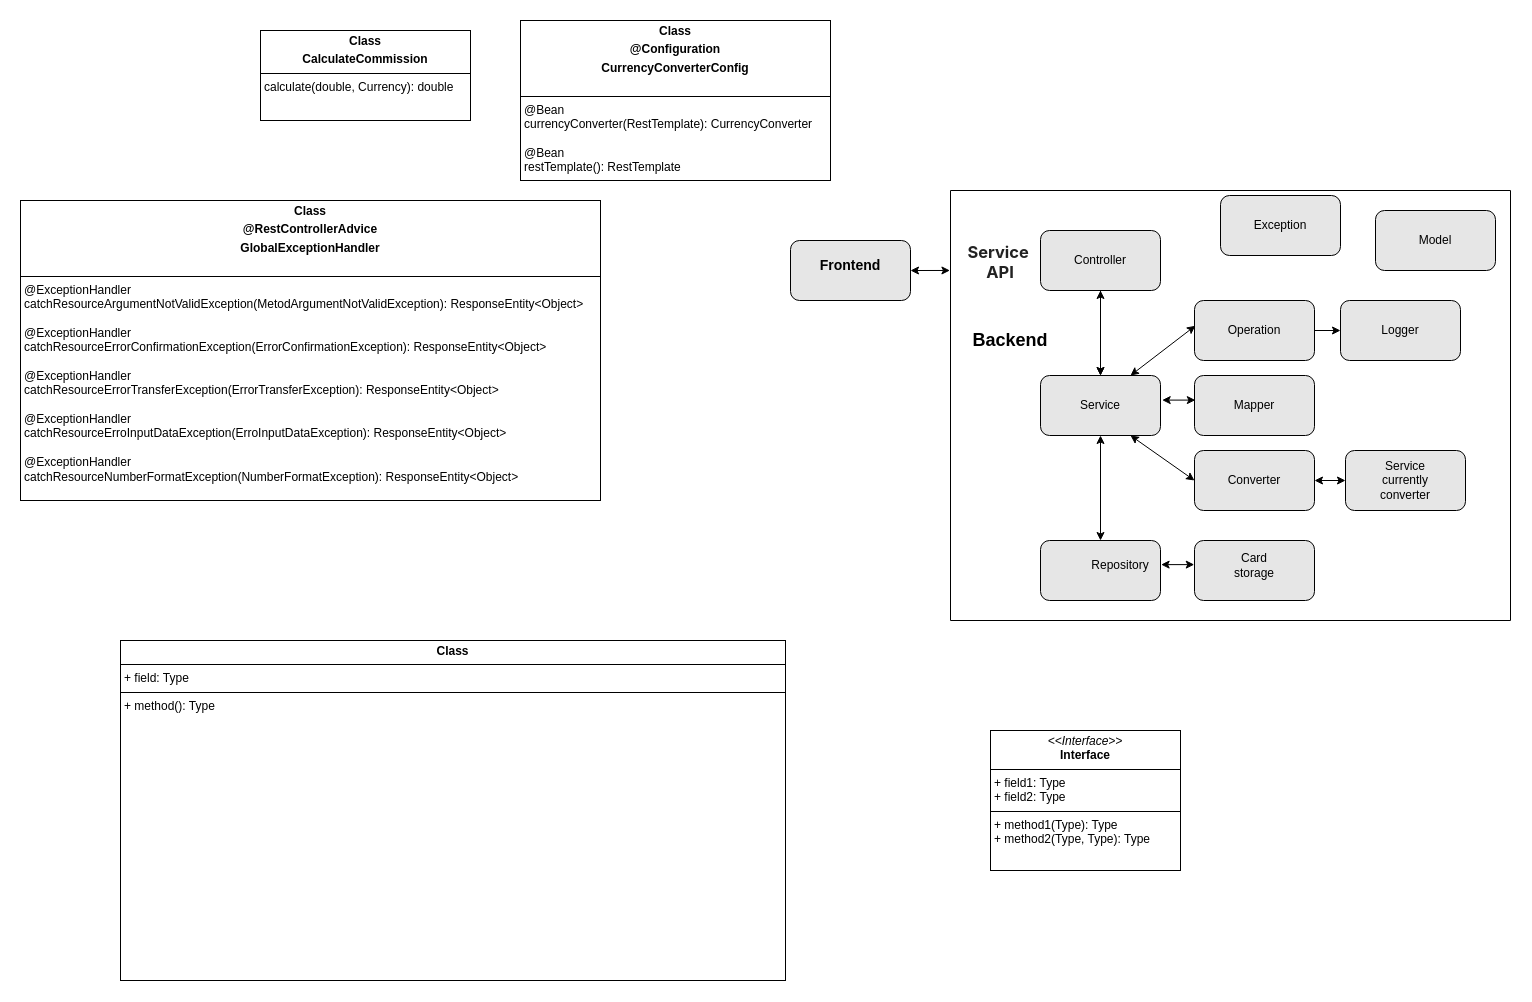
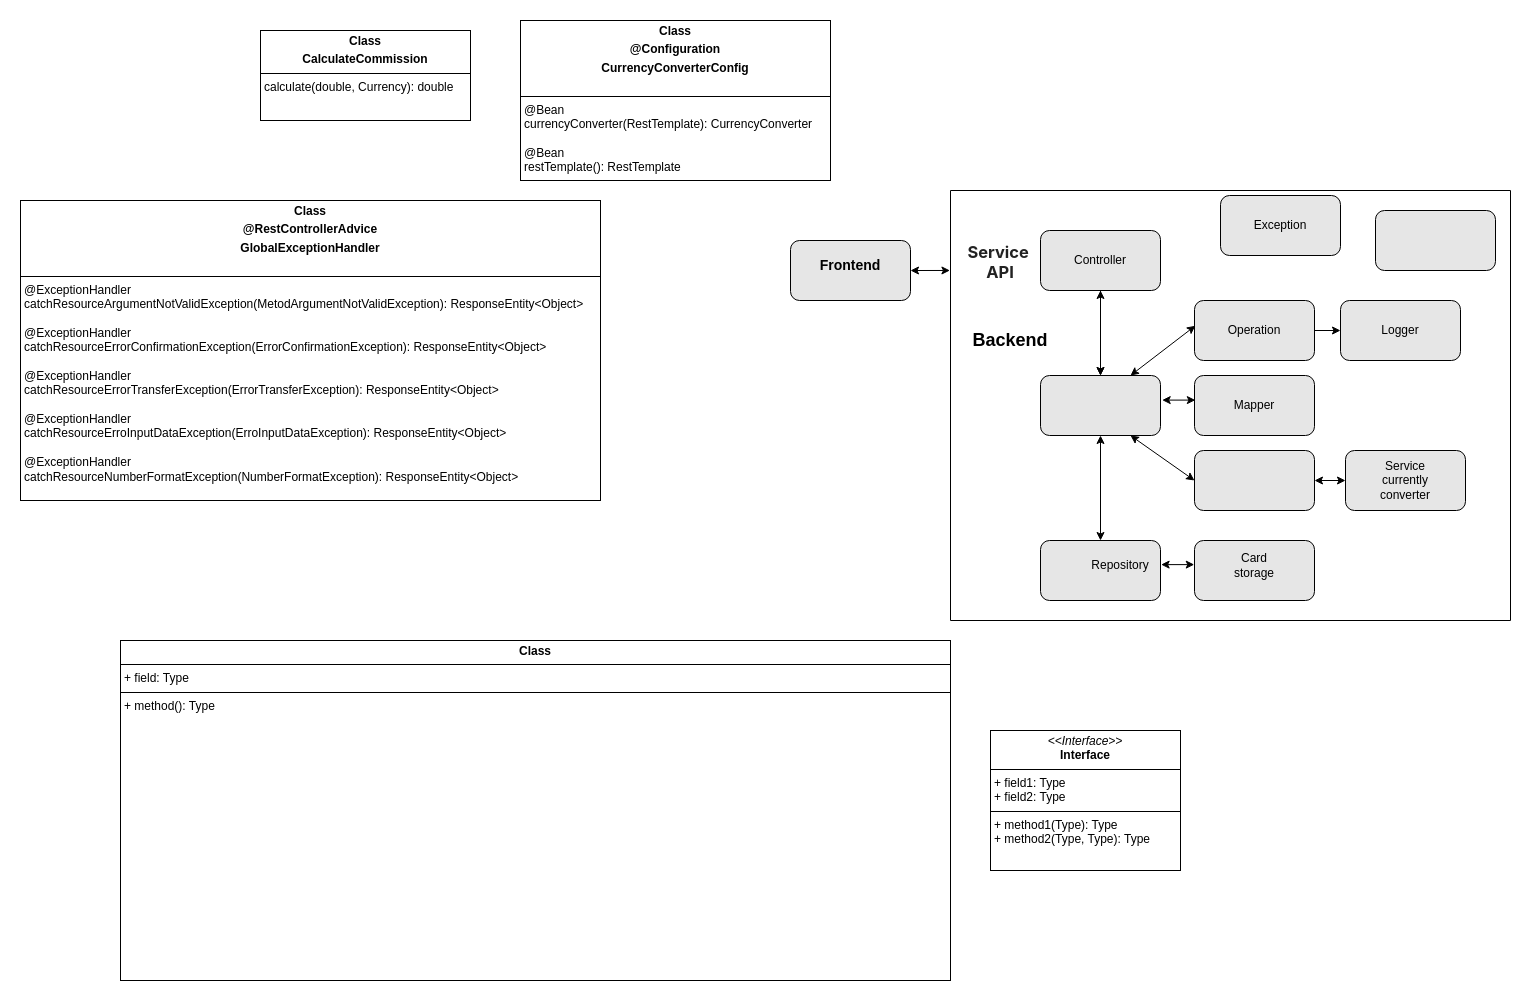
- <mxCell id="20" value="Model" style="text;html=1;align=center;verticalAlign=middle;whiteSpace=wrap;rounded=0;" parent="4" vertex="1"><mxGeometry x="455" y="35" width="60" height="30" as="geometry" /></mxCell>
- <mxCell id="11" value="Service" style="text;html=1;align=center;verticalAlign=middle;whiteSpace=wrap;rounded=0;" parent="4" vertex="1"><mxGeometry x="120" y="195" width="60" height="40" as="geometry" /></mxCell>
- <mxCell id="23" value="Converter" style="text;html=1;align=center;verticalAlign=middle;whiteSpace=wrap;rounded=0;" parent="4" vertex="1"><mxGeometry x="274" y="275" width="60" height="30" as="geometry" /></mxCell>
- <mxCell id="43" value="&lt;p style=&quot;margin:0px;margin-top:4px;text-align:center;&quot;&gt;&lt;b&gt;Class&lt;/b&gt;&lt;/p&gt;&lt;hr size=&quot;1&quot; style=&quot;border-style:solid;&quot;/&gt;&lt;p style=&quot;margin:0px;margin-left:4px;&quot;&gt;+ field: Type&lt;/p&gt;&lt;hr size=&quot;1&quot; style=&quot;border-style:solid;&quot;/&gt;&lt;p style=&quot;margin:0px;margin-left:4px;&quot;&gt;+ method(): Type&lt;/p&gt;" style="verticalAlign=top;align=left;overflow=fill;html=1;whiteSpace=wrap;" vertex="1" parent="1"><mxGeometry x="120" y="640" width="665" height="340" as="geometry" /></mxCell>
+ <mxCell id="43" value="&lt;p style=&quot;margin:0px;margin-top:4px;text-align:center;&quot;&gt;&lt;b&gt;Class&lt;/b&gt;&lt;/p&gt;&lt;hr size=&quot;1&quot; style=&quot;border-style:solid;&quot;/&gt;&lt;p style=&quot;margin:0px;margin-left:4px;&quot;&gt;+ field: Type&lt;/p&gt;&lt;hr size=&quot;1&quot; style=&quot;border-style:solid;&quot;/&gt;&lt;p style=&quot;margin:0px;margin-left:4px;&quot;&gt;+ method(): Type&lt;/p&gt;" style="verticalAlign=top;align=left;overflow=fill;html=1;whiteSpace=wrap;" vertex="1" parent="1"><mxGeometry x="120" y="640" width="830" height="340" as="geometry" /></mxCell>
